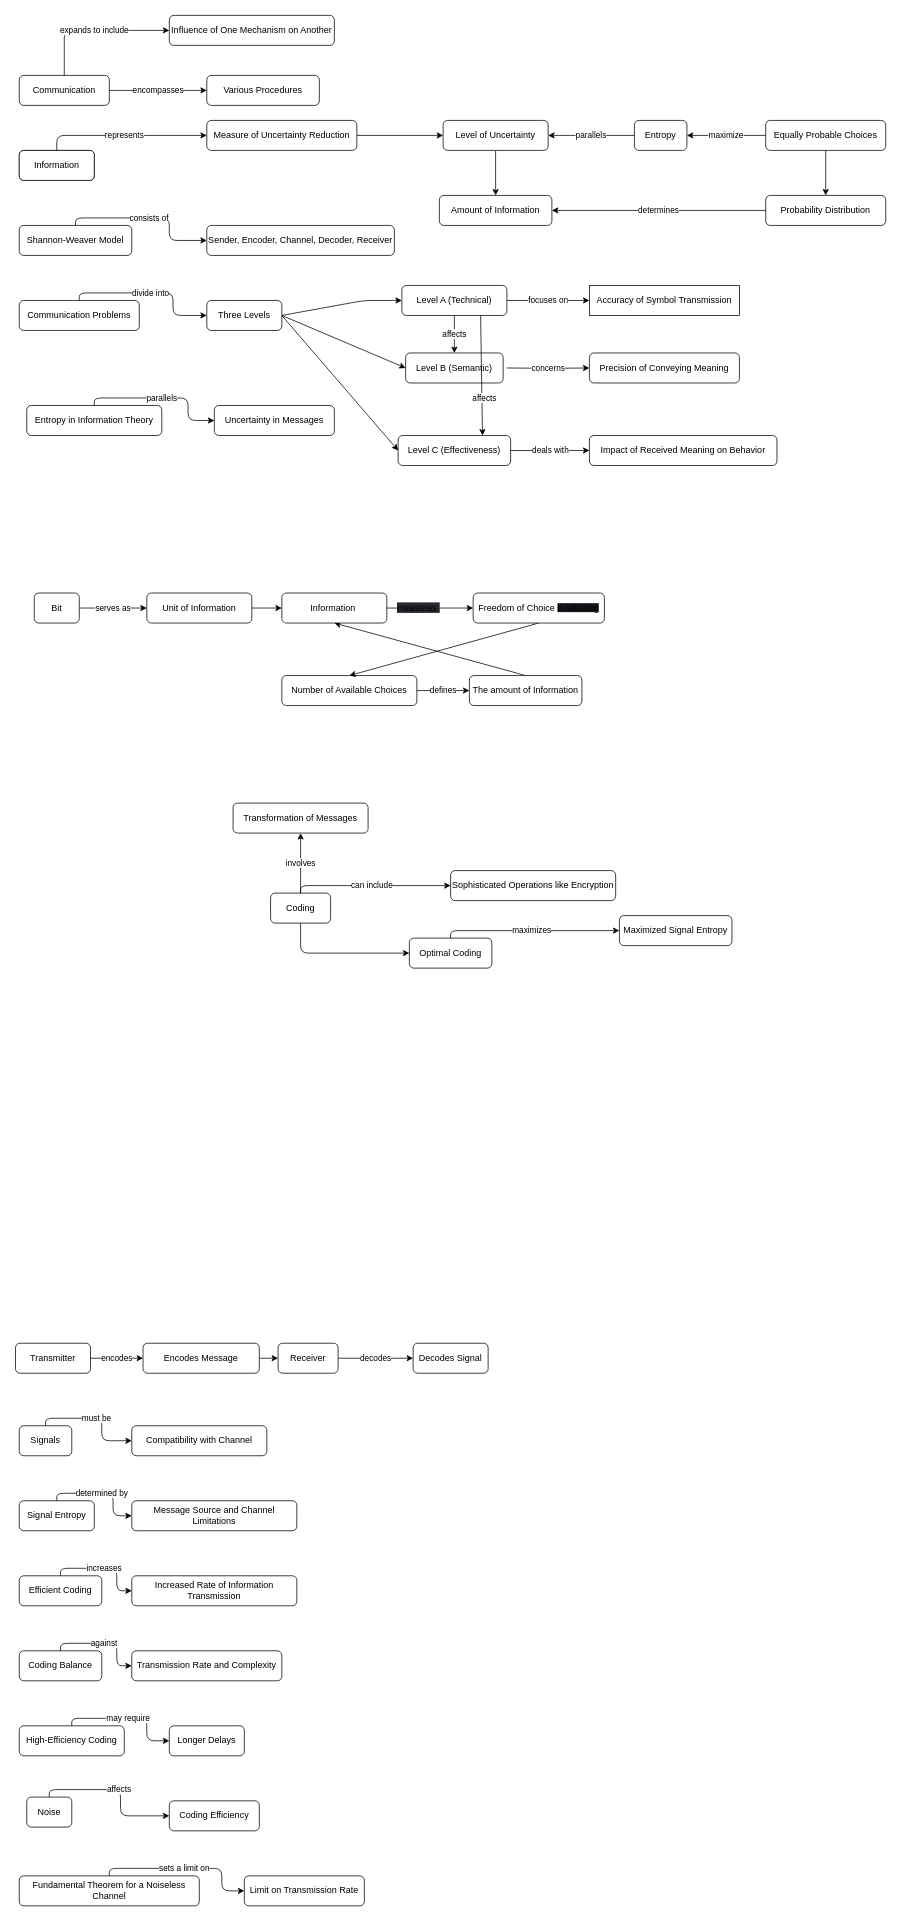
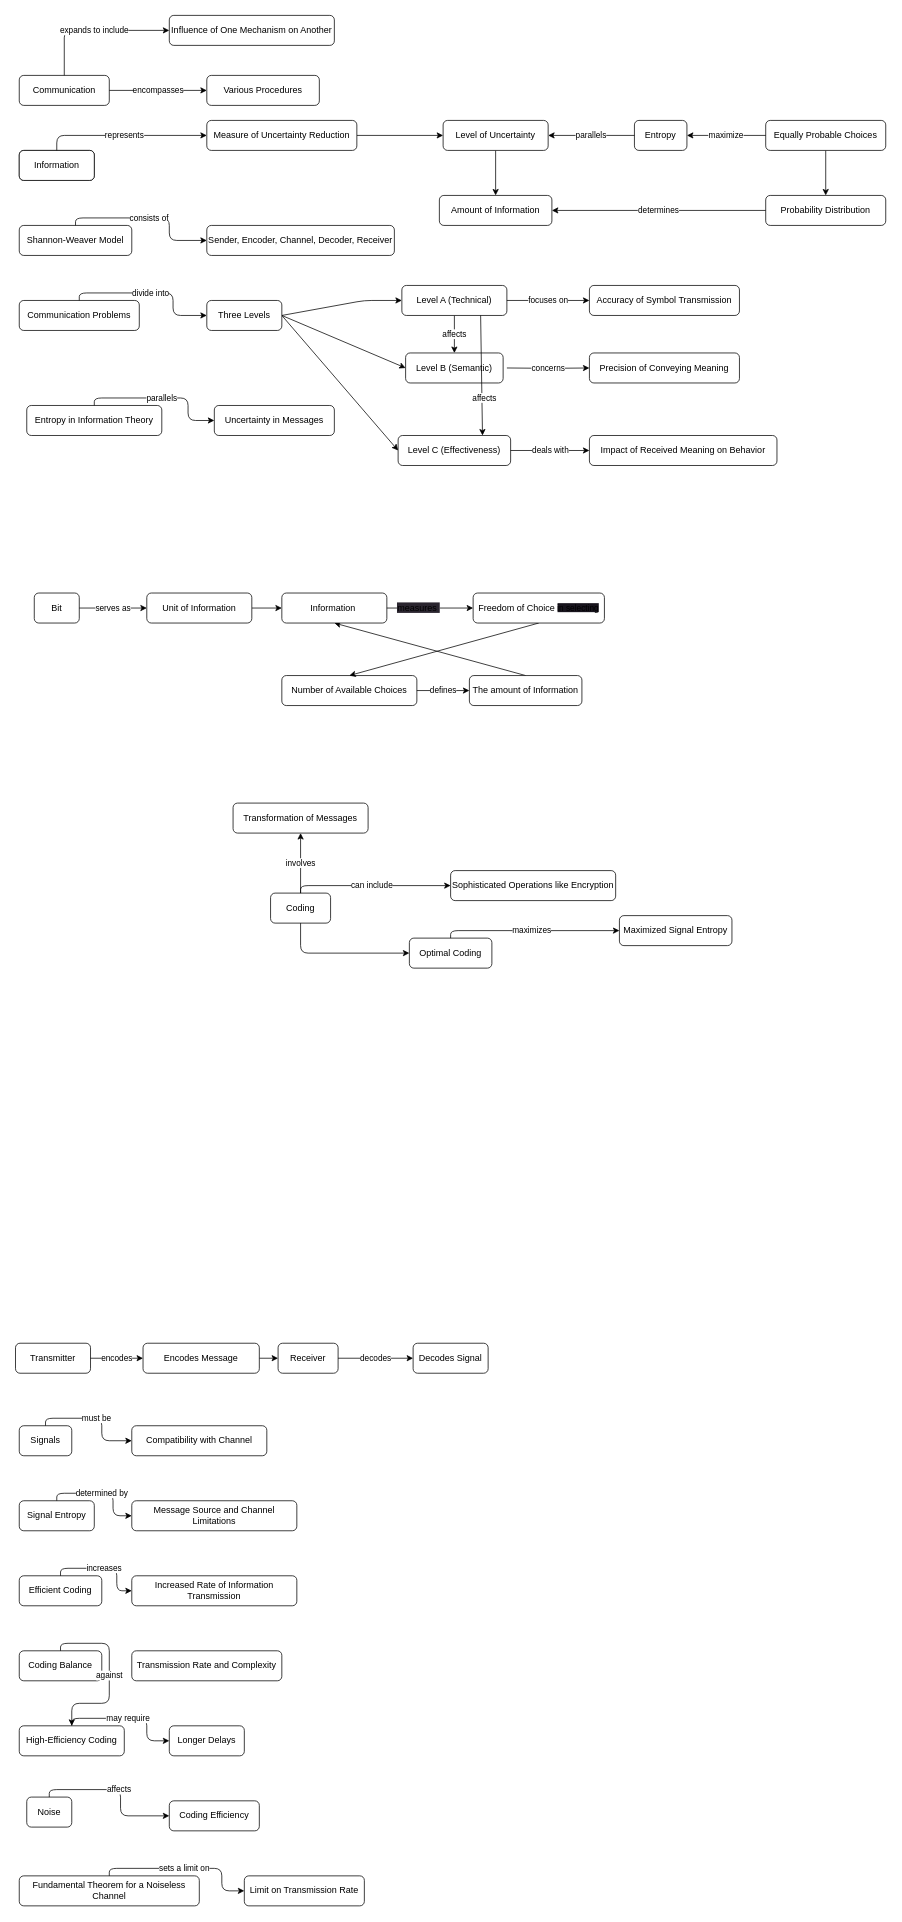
- <mxCell id="23" value="Accuracy of Symbol Transmission" style="whiteSpace=wrap;html=1;rounded=0;" vertex="1" parent="1"><mxGeometry x="785" y="380" width="200" height="40" as="geometry" /></mxCell>
+ <mxCell id="23" value="Accuracy of Symbol Transmission" style="rounded=1;whiteSpace=wrap;html=1;" vertex="1" parent="1"><mxGeometry x="785" y="380" width="200" height="40" as="geometry" /></mxCell>
- <mxCell id="84" value="against" style="edgeStyle=orthogonalEdgeStyle;rounded=1;html=1;exitX=0.5;exitY=0;exitDx=0;exitDy=0;" edge="1" parent="1" source="82" target="83"><mxGeometry relative="1" as="geometry" /></mxCell>
+ <mxCell id="84" value="against" style="edgeStyle=orthogonalEdgeStyle;rounded=1;html=1;exitX=0.5;exitY=0;exitDx=0;exitDy=0;" edge="1" parent="1" source="82" target="85"><mxGeometry relative="1" as="geometry" /></mxCell>
